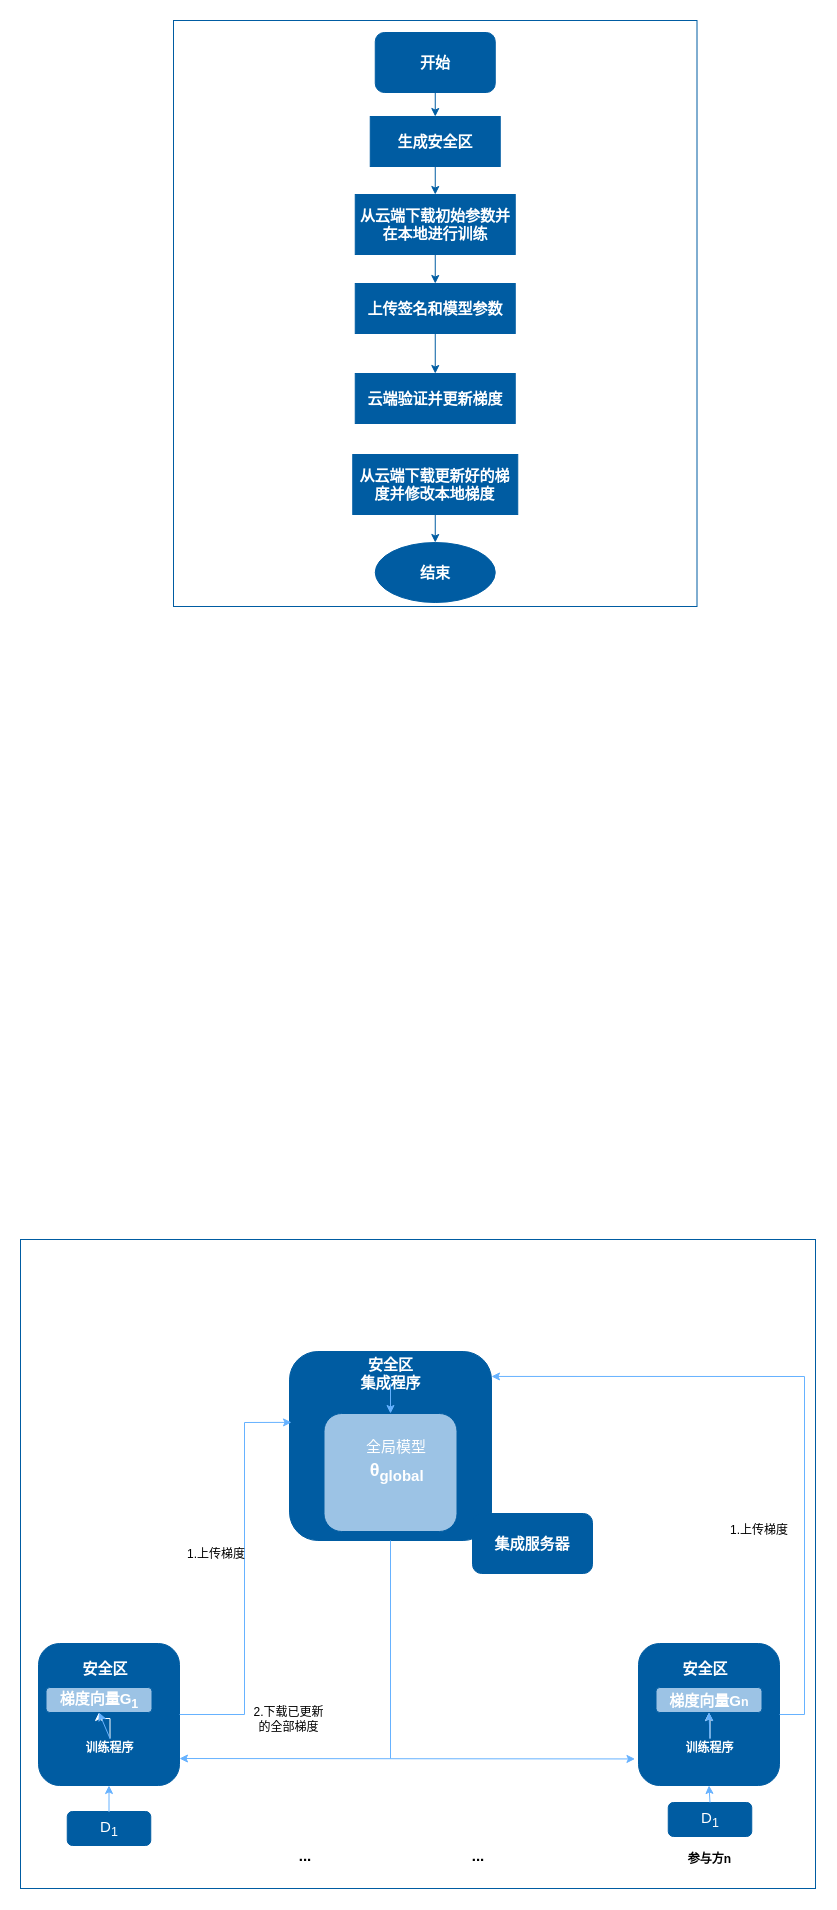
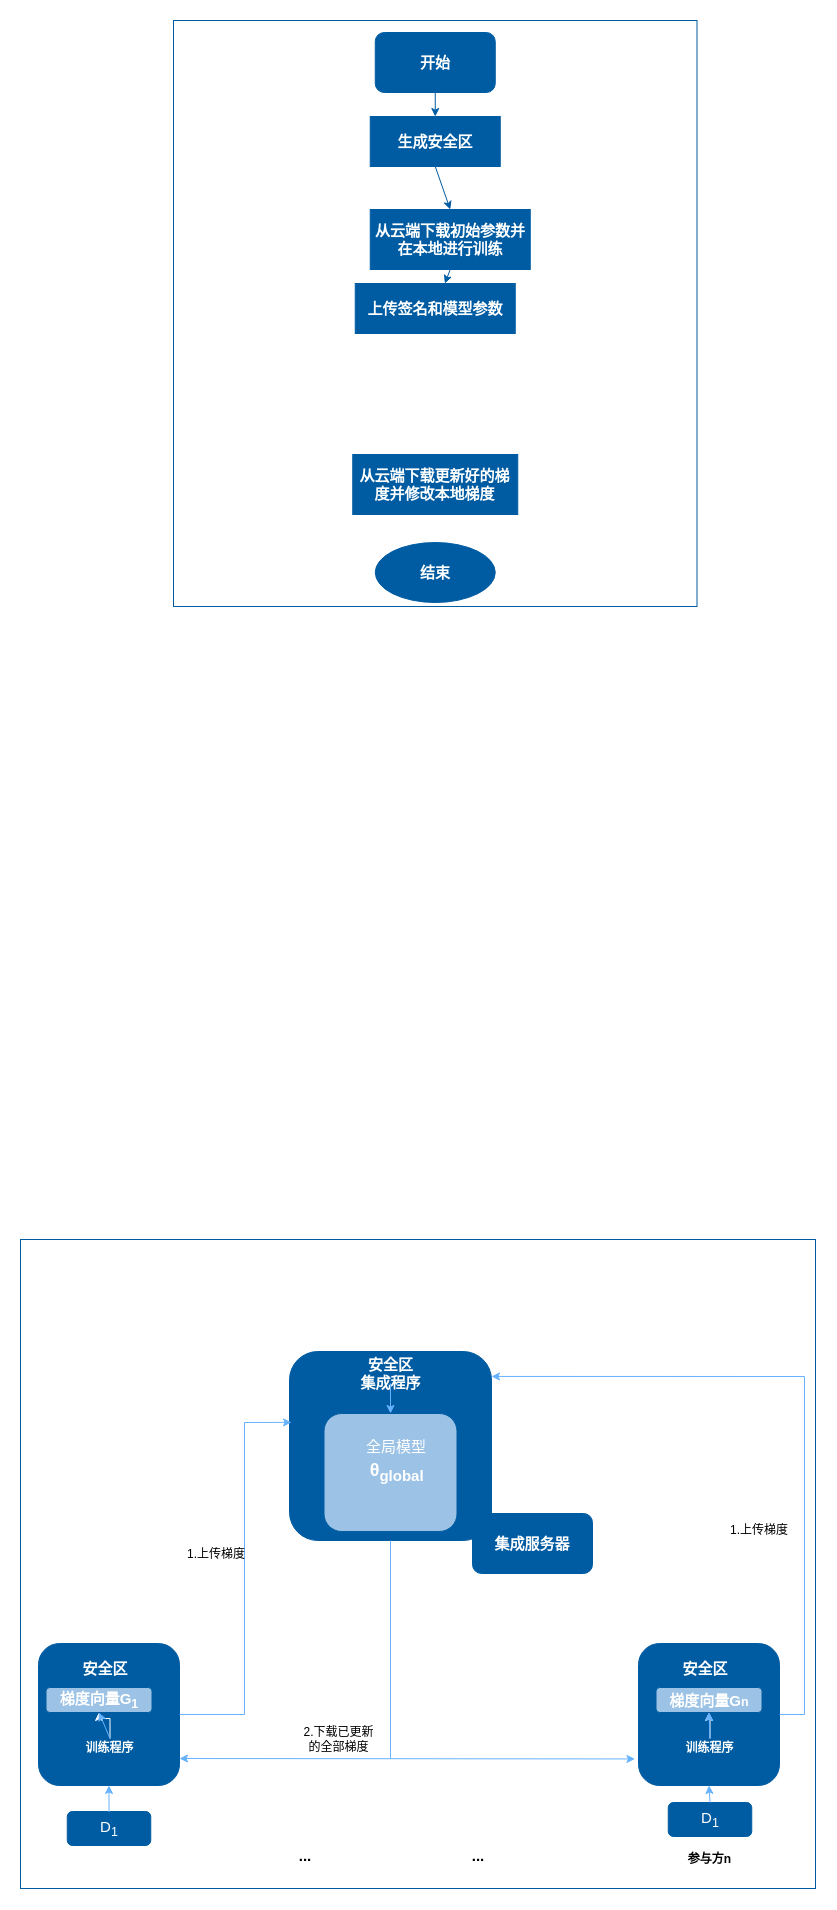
- <mxCell id="5" value="&lt;font style=&quot;font-size: 15px&quot; color=&quot;#ffffff&quot;&gt;&lt;b&gt;从云端下载初始参数并在本地进行训练&lt;/b&gt;&lt;/font&gt;" style="rounded=0;whiteSpace=wrap;html=1;gradientColor=none;strokeColor=#005CA2;fillColor=#005CA2;" vertex="1" parent="1"><mxGeometry x="354.75" y="194" width="160" height="60" as="geometry" /></mxCell>
+ <mxCell id="5" value="&lt;font style=&quot;font-size: 15px&quot; color=&quot;#ffffff&quot;&gt;&lt;b&gt;从云端下载初始参数并在本地进行训练&lt;/b&gt;&lt;/font&gt;" style="rounded=0;whiteSpace=wrap;html=1;gradientColor=none;strokeColor=#005CA2;fillColor=#005CA2;" vertex="1" parent="1"><mxGeometry x="369.75" y="209" width="160" height="60" as="geometry" /></mxCell>
- <mxCell id="10" value="" style="endArrow=classic;html=1;exitX=0.5;exitY=1;exitDx=0;exitDy=0;strokeColor=#005CA2;" edge="1" parent="1" source="7" target="9"><mxGeometry width="50" height="50" relative="1" as="geometry"><mxPoint x="434.75" y="542" as="sourcePoint" /><mxPoint x="484.75" y="492" as="targetPoint" /></mxGeometry></mxCell>
- <mxCell id="9" value="&lt;font style=&quot;font-size: 15px&quot; color=&quot;#ffffff&quot;&gt;&lt;b&gt;云端验证并更新梯度&lt;/b&gt;&lt;/font&gt;" style="rounded=0;whiteSpace=wrap;html=1;strokeColor=#005CA2;fillColor=#005CA2;" vertex="1" parent="1"><mxGeometry x="354.75" y="373" width="160" height="50" as="geometry" /></mxCell>
- <mxCell id="13" value="" style="endArrow=classic;html=1;exitX=0.5;exitY=1;exitDx=0;exitDy=0;strokeColor=#005CA2;" edge="1" parent="1" source="11" target="12"><mxGeometry width="50" height="50" relative="1" as="geometry"><mxPoint x="434.75" y="522" as="sourcePoint" /><mxPoint x="614.75" y="552" as="targetPoint" /></mxGeometry></mxCell>
- <mxCell id="48" value="2.下载已更新的全部梯度" style="text;html=1;strokeColor=none;fillColor=none;align=center;verticalAlign=middle;whiteSpace=wrap;rounded=0;" vertex="1" parent="1"><mxGeometry x="252.25" y="1709" width="72.5" height="20" as="geometry" /></mxCell>
+ <mxCell id="48" value="2.下载已更新的全部梯度" style="text;html=1;strokeColor=none;fillColor=none;align=center;verticalAlign=middle;whiteSpace=wrap;rounded=0;" vertex="1" parent="1"><mxGeometry x="302.25" y="1729" width="72.5" height="20" as="geometry" /></mxCell>
